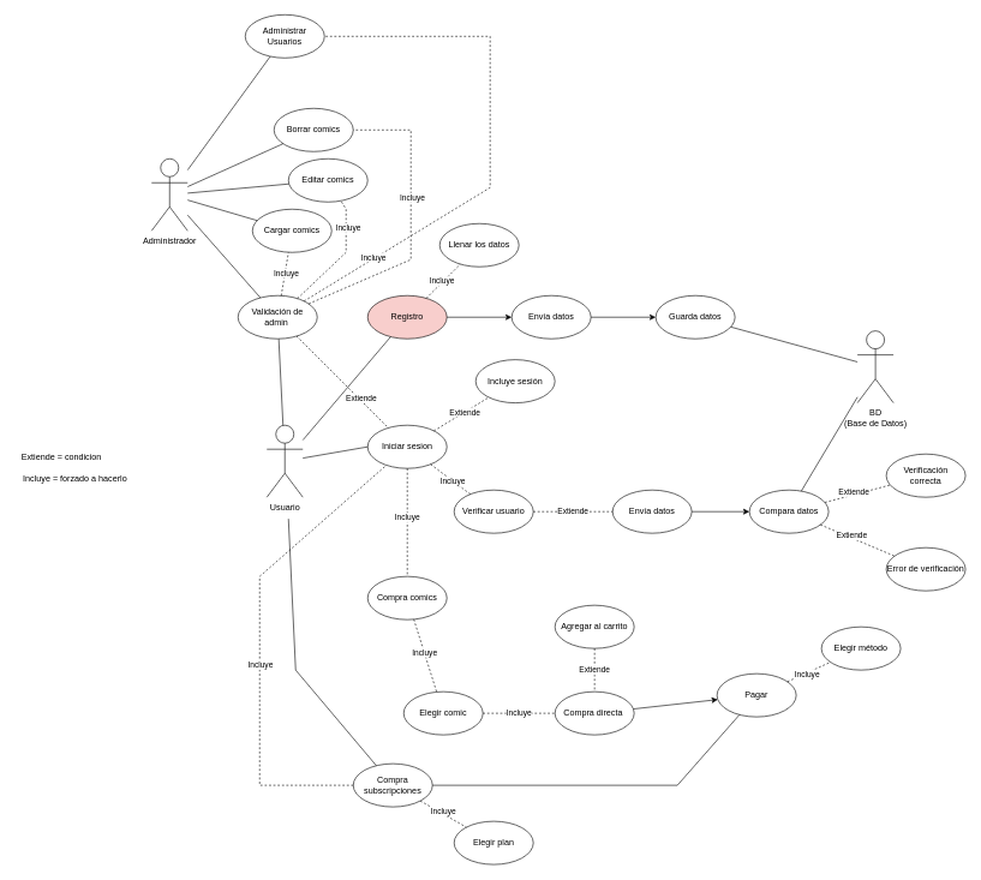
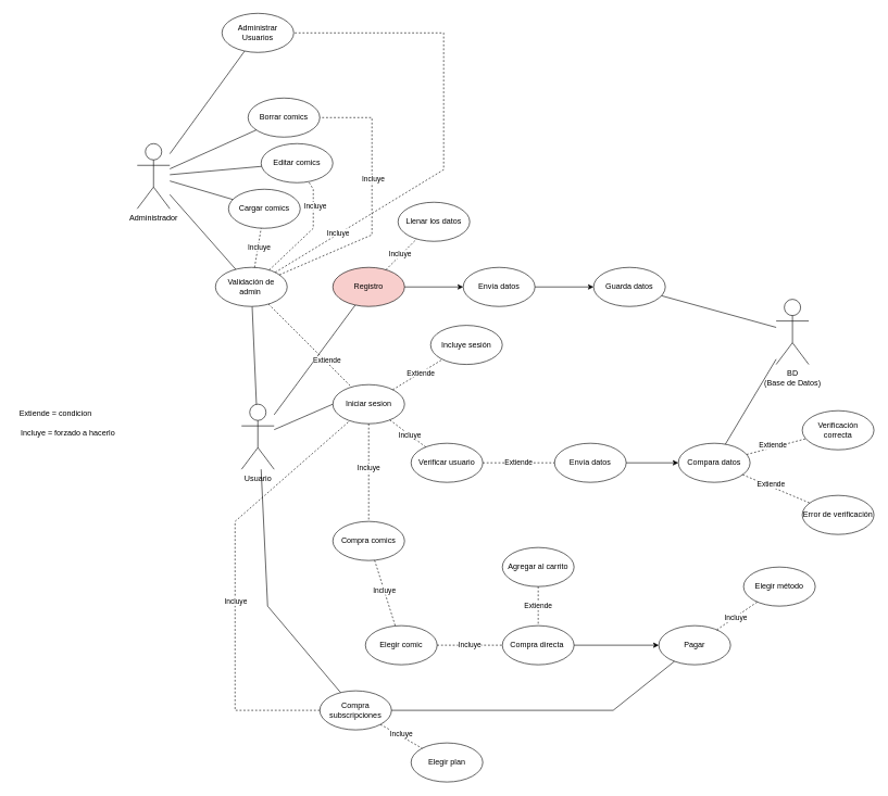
- <mxCell id="2" value="Usuario" style="shape=umlActor;verticalLabelPosition=bottom;verticalAlign=top;html=1;outlineConnect=0;" vertex="1" parent="1"><mxGeometry x="370" y="590" width="50" height="100" as="geometry" /></mxCell>
+ <mxCell id="2" value="Usuario" style="shape=umlActor;verticalLabelPosition=bottom;verticalAlign=top;html=1;outlineConnect=0;" vertex="1" parent="1"><mxGeometry x="370" y="620" width="50" height="100" as="geometry" /></mxCell>
- <mxCell id="32" value="Pagar" style="ellipse;whiteSpace=wrap;html=1;" vertex="1" parent="1"><mxGeometry x="995" y="935" width="110" height="60" as="geometry" /></mxCell>
+ <mxCell id="32" value="Pagar" style="ellipse;whiteSpace=wrap;html=1;" vertex="1" parent="1"><mxGeometry x="1010" y="960" width="110" height="60" as="geometry" /></mxCell>
